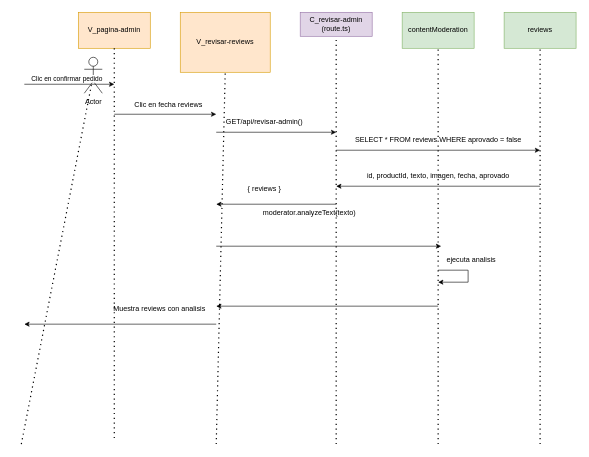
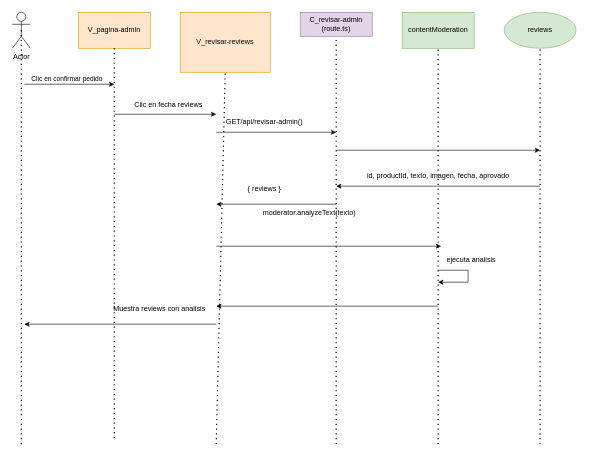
- <mxCell id="4" value="reviews" style="rounded=0;whiteSpace=wrap;html=1;fillColor=#d5e8d4;strokeColor=#82b366;" vertex="1" parent="1"><mxGeometry x="840" y="20" width="120" height="60" as="geometry" /></mxCell>
+ <mxCell id="4" value="reviews" style="ellipse;whiteSpace=wrap;html=1;fillColor=#d5e8d4;strokeColor=#82b366;" vertex="1" parent="1"><mxGeometry x="840" y="20" width="120" height="60" as="geometry" /></mxCell>
- <mxCell id="5" value="Actor" style="shape=umlActor;verticalLabelPosition=bottom;verticalAlign=top;html=1;outlineConnect=0;" vertex="1" parent="1"><mxGeometry x="140" y="95" width="30" height="60" as="geometry" /></mxCell>
+ <mxCell id="5" value="Actor" style="shape=umlActor;verticalLabelPosition=bottom;verticalAlign=top;html=1;outlineConnect=0;" vertex="1" parent="1"><mxGeometry x="20" y="20" width="30" height="60" as="geometry" /></mxCell>
- <mxCell id="19" value="SELECT * FROM reviews WHERE aprovado = false" style="text;html=1;align=center;verticalAlign=middle;resizable=0;points=[];autosize=1;strokeColor=none;fillColor=none;" vertex="1" parent="1"><mxGeometry x="580" y="218" width="300" height="30" as="geometry" /></mxCell>
